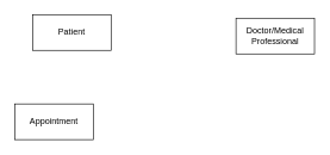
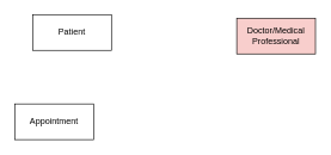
- <mxCell id="3" value="Doctor/Medical Professional" style="html=1;whiteSpace=wrap;" vertex="1" parent="1"><mxGeometry x="330" y="25" width="110" height="50" as="geometry" /></mxCell>
+ <mxCell id="3" value="Doctor/Medical Professional" style="html=1;whiteSpace=wrap;fillColor=#f8cecc;" vertex="1" parent="1"><mxGeometry x="330" y="25" width="110" height="50" as="geometry" /></mxCell>
